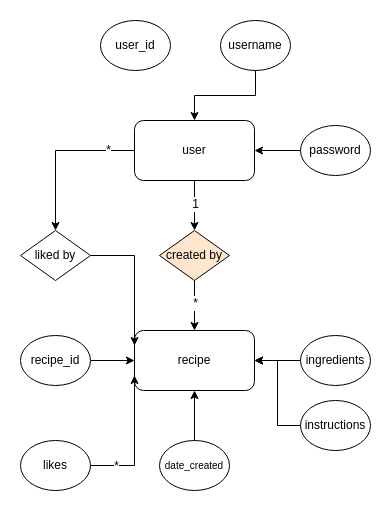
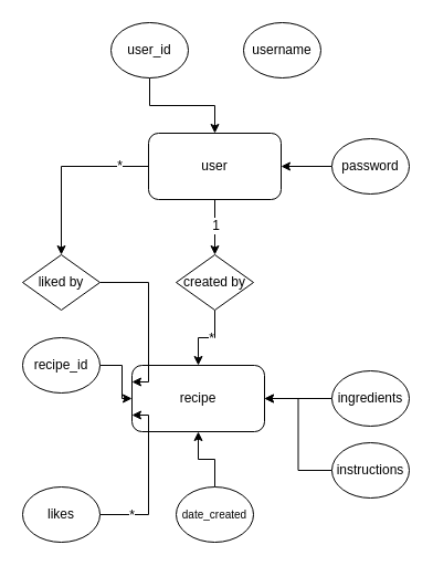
+ <mxCell id="9" style="edgeStyle=orthogonalEdgeStyle;rounded=0;orthogonalLoop=1;jettySize=auto;html=1;entryX=0.5;entryY=0;entryDx=0;entryDy=0;" edge="1" parent="1" source="10" target="6"><mxGeometry relative="1" as="geometry" /></mxCell>
- <mxCell id="11" style="edgeStyle=orthogonalEdgeStyle;rounded=0;orthogonalLoop=1;jettySize=auto;html=1;entryX=0.5;entryY=0;entryDx=0;entryDy=0;" edge="1" parent="1" source="12" target="6"><mxGeometry relative="1" as="geometry" /></mxCell>
- <mxCell id="26" value="created by" style="rhombus;whiteSpace=wrap;html=1;fillColor=#ffe6cc;" vertex="1" parent="1"><mxGeometry x="159" y="230" width="70" height="50" as="geometry" /></mxCell>
+ <mxCell id="26" value="created by" style="rhombus;whiteSpace=wrap;html=1;" vertex="1" parent="1"><mxGeometry x="159" y="230" width="70" height="50" as="geometry" /></mxCell>
- <mxCell id="17" value="recipe_id" style="ellipse;whiteSpace=wrap;html=1;" vertex="1" parent="1"><mxGeometry x="20" y="335" width="70" height="50" as="geometry" /></mxCell>
+ <mxCell id="17" value="recipe_id" style="ellipse;whiteSpace=wrap;html=1;" vertex="1" parent="1"><mxGeometry x="20" y="305" width="70" height="50" as="geometry" /></mxCell>
- <mxCell id="15" value="recipe" style="rounded=1;whiteSpace=wrap;html=1;" vertex="1" parent="1"><mxGeometry x="134" y="330" width="120" height="60" as="geometry" /></mxCell>
+ <mxCell id="15" value="recipe" style="rounded=1;whiteSpace=wrap;html=1;" vertex="1" parent="1"><mxGeometry x="119" y="330" width="120" height="60" as="geometry" /></mxCell>
